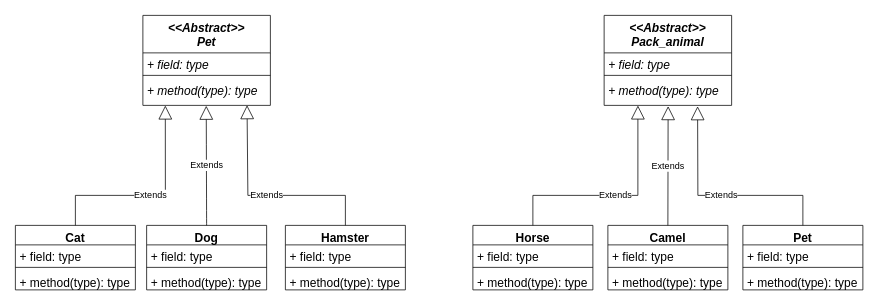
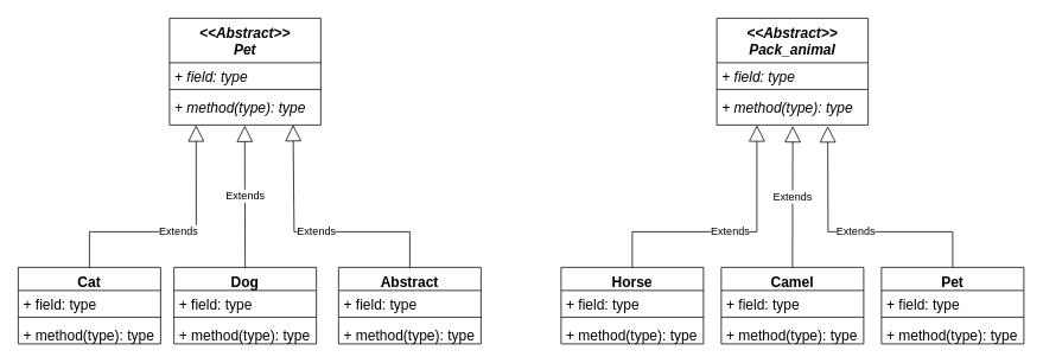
- <mxCell id="18" value="Hamster" style="swimlane;fontStyle=1;align=center;verticalAlign=top;childLayout=stackLayout;horizontal=1;startSize=26;horizontalStack=0;resizeParent=1;resizeParentMax=0;resizeLast=0;collapsible=1;marginBottom=0;fontSize=16;" vertex="1" parent="1"><mxGeometry x="380" y="300" width="160" height="86" as="geometry" /></mxCell>
+ <mxCell id="18" value="Abstract" style="swimlane;fontStyle=1;align=center;verticalAlign=top;childLayout=stackLayout;horizontal=1;startSize=26;horizontalStack=0;resizeParent=1;resizeParentMax=0;resizeLast=0;collapsible=1;marginBottom=0;fontSize=16;" vertex="1" parent="1"><mxGeometry x="380" y="300" width="160" height="86" as="geometry" /></mxCell>
